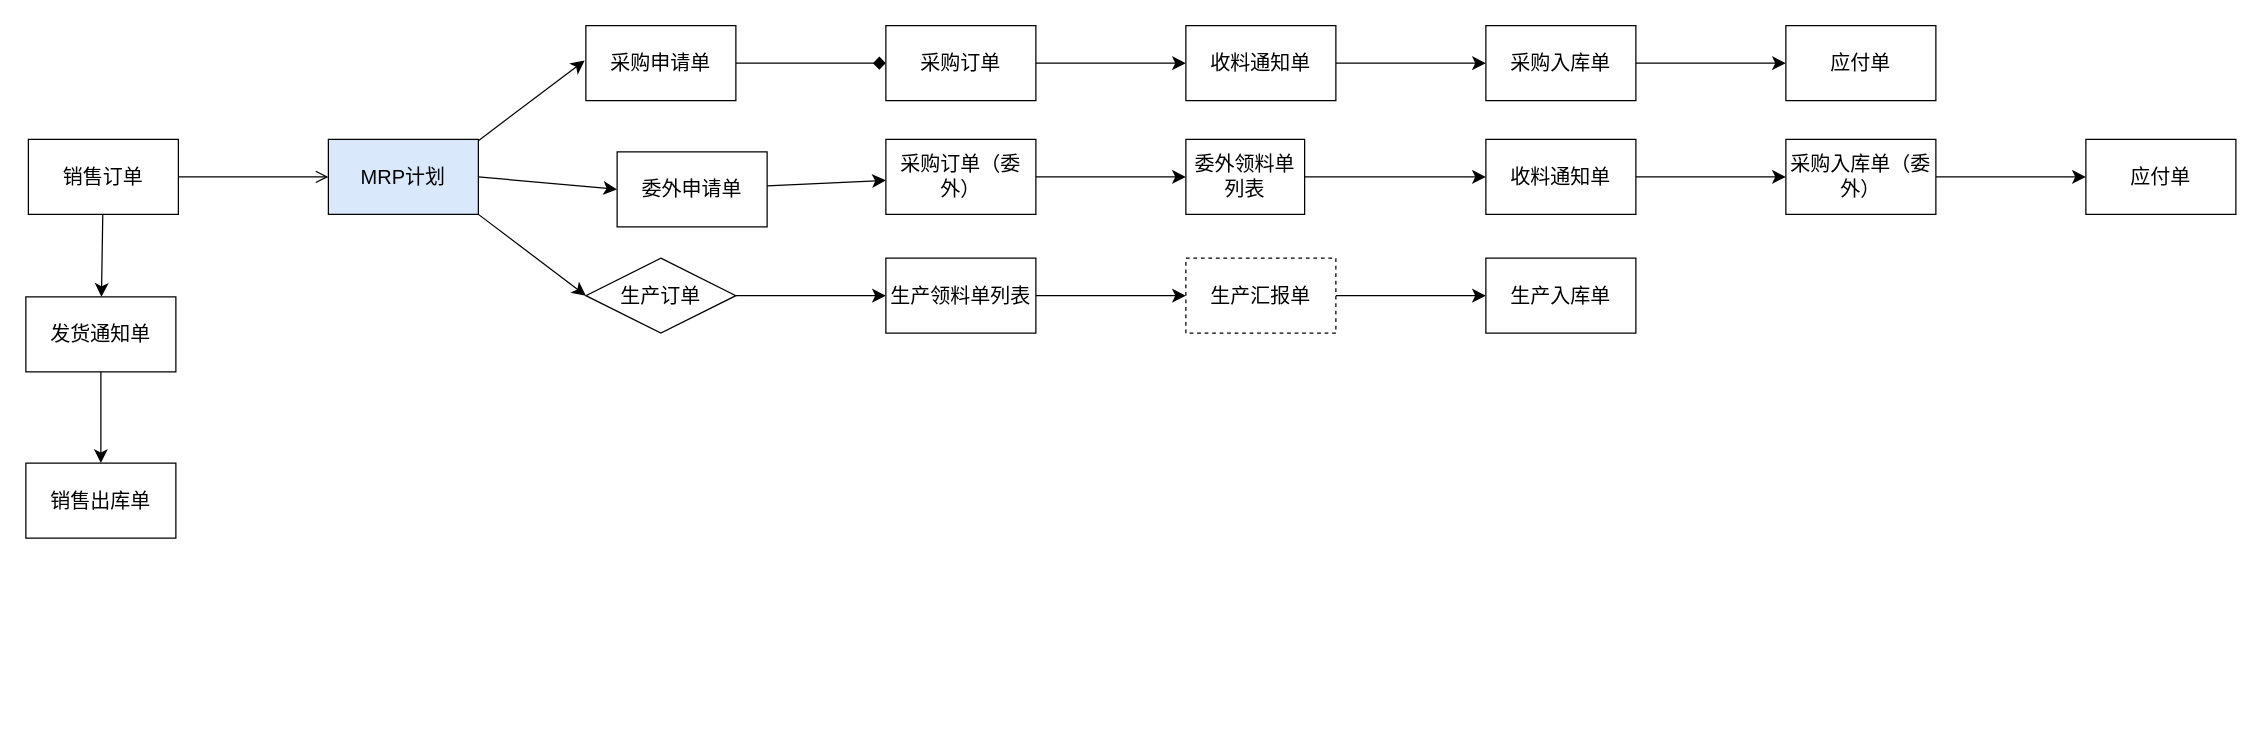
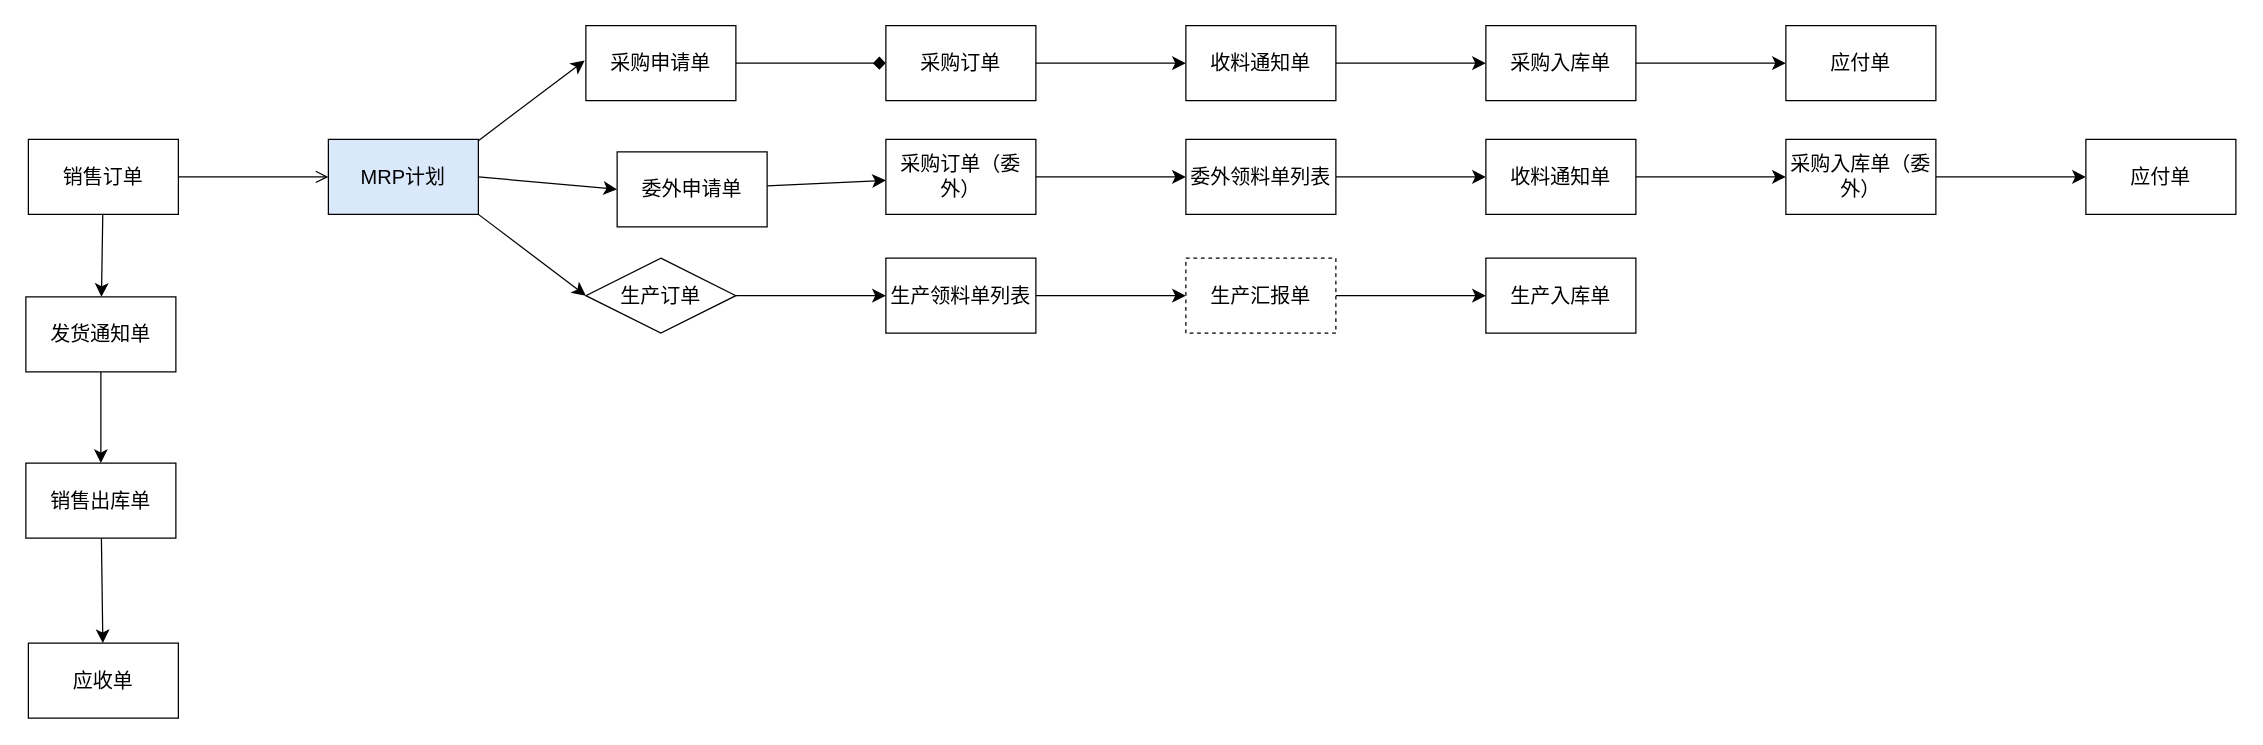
- <mxCell id="25" value="委外领料单列表" style="whiteSpace=wrap;html=1;fontSize=16;rounded=0;" vertex="1" parent="1"><mxGeometry x="948" y="111" width="95" height="60" as="geometry" /></mxCell>
+ <mxCell id="25" value="委外领料单列表" style="whiteSpace=wrap;html=1;fontSize=16;rounded=0;" vertex="1" parent="1"><mxGeometry x="948" y="111" width="120" height="60" as="geometry" /></mxCell>
+ <mxCell id="38" value="" style="edgeStyle=none;curved=1;rounded=0;orthogonalLoop=1;jettySize=auto;html=1;fontSize=12;startSize=8;endSize=8;" edge="1" parent="1" source="39" target="40"><mxGeometry relative="1" as="geometry" /></mxCell>
+ <mxCell id="40" value="应收单" style="whiteSpace=wrap;html=1;fontSize=16;rounded=0;" vertex="1" parent="1"><mxGeometry x="22" y="514" width="120" height="60" as="geometry" /></mxCell>
